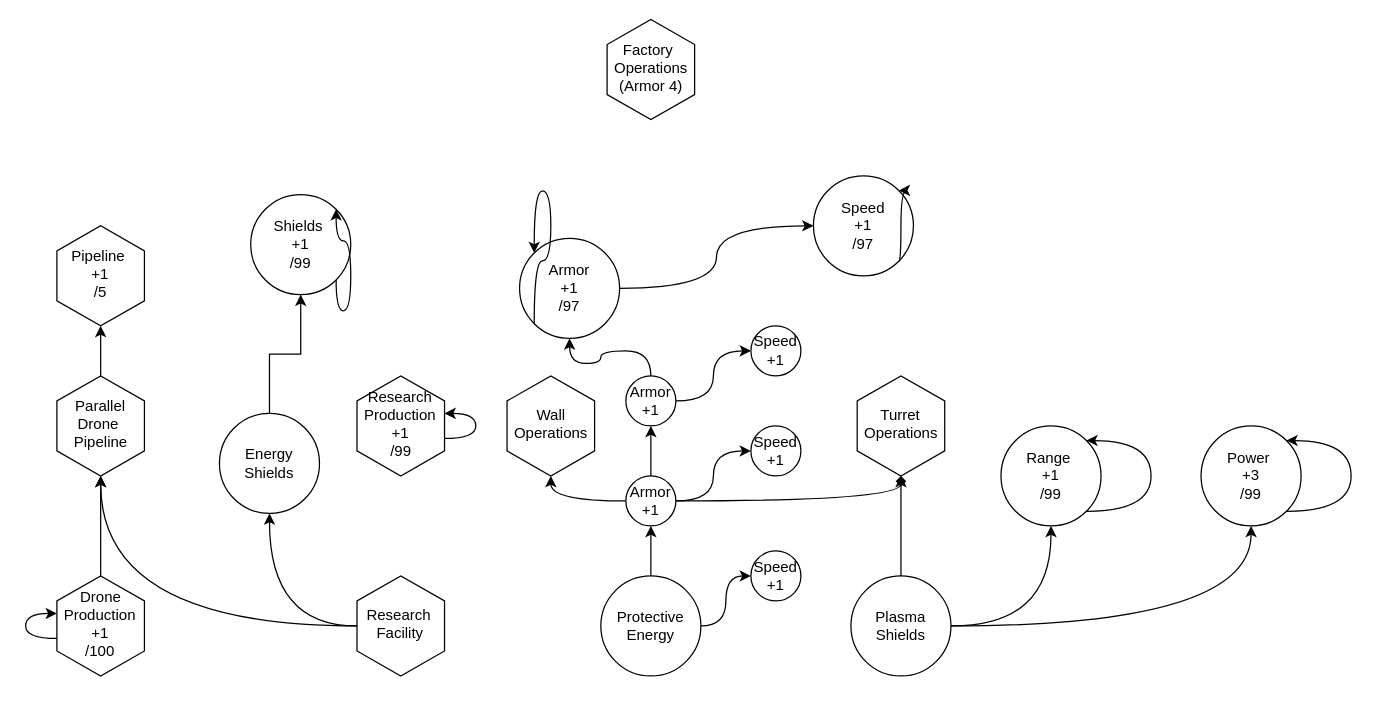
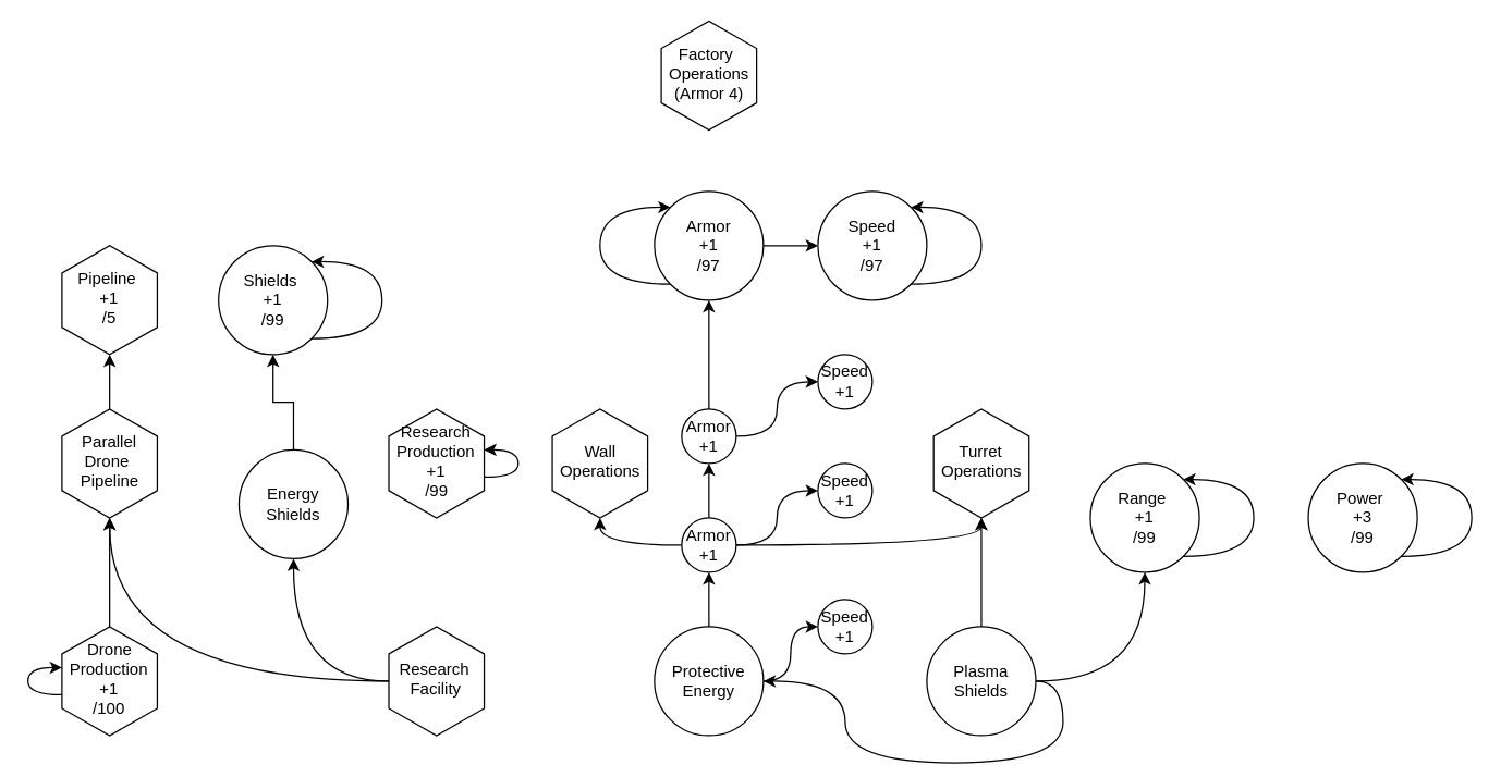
- <mxCell id="35" value="Speed&lt;div&gt;+1&lt;/div&gt;&lt;div&gt;/97&lt;/div&gt;" style="ellipse;whiteSpace=wrap;html=1;aspect=fixed;" vertex="1" parent="1"><mxGeometry x="650" y="140" width="80" height="80" as="geometry" /></mxCell>
+ <mxCell id="35" value="Speed&lt;div&gt;+1&lt;/div&gt;&lt;div&gt;/97&lt;/div&gt;" style="ellipse;whiteSpace=wrap;html=1;aspect=fixed;" vertex="1" parent="1"><mxGeometry x="600" y="140" width="80" height="80" as="geometry" /></mxCell>
- <mxCell id="45" value="Shields&amp;nbsp;&lt;div&gt;+1&lt;/div&gt;&lt;div&gt;/99&lt;/div&gt;" style="ellipse;whiteSpace=wrap;html=1;aspect=fixed;" vertex="1" parent="1"><mxGeometry x="200" y="155" width="80" height="80" as="geometry" /></mxCell>
+ <mxCell id="45" value="Shields&amp;nbsp;&lt;div&gt;+1&lt;/div&gt;&lt;div&gt;/99&lt;/div&gt;" style="ellipse;whiteSpace=wrap;html=1;aspect=fixed;" vertex="1" parent="1"><mxGeometry x="160" y="180" width="80" height="80" as="geometry" /></mxCell>
- <mxCell id="27" value="Armor&lt;div&gt;+1&lt;/div&gt;&lt;div&gt;/97&lt;/div&gt;" style="ellipse;whiteSpace=wrap;html=1;aspect=fixed;" vertex="1" parent="1"><mxGeometry x="415" y="190" width="80" height="80" as="geometry" /></mxCell>
+ <mxCell id="27" value="Armor&lt;div&gt;+1&lt;/div&gt;&lt;div&gt;/97&lt;/div&gt;" style="ellipse;whiteSpace=wrap;html=1;aspect=fixed;" vertex="1" parent="1"><mxGeometry x="480" y="140" width="80" height="80" as="geometry" /></mxCell>
- <mxCell id="7" style="edgeStyle=orthogonalEdgeStyle;rounded=0;orthogonalLoop=1;jettySize=auto;html=1;exitX=0.5;exitY=0;exitDx=0;exitDy=0;curved=1;endArrow=diamond;" edge="1" parent="1" source="10" target="12"><mxGeometry relative="1" as="geometry" /></mxCell>
+ <mxCell id="7" style="edgeStyle=orthogonalEdgeStyle;rounded=0;orthogonalLoop=1;jettySize=auto;html=1;exitX=0.5;exitY=0;exitDx=0;exitDy=0;curved=1;" edge="1" parent="1" source="10" target="12"><mxGeometry relative="1" as="geometry" /></mxCell>
- <mxCell id="9" style="edgeStyle=orthogonalEdgeStyle;rounded=0;orthogonalLoop=1;jettySize=auto;html=1;entryX=0.5;entryY=1;entryDx=0;entryDy=0;exitX=1;exitY=0.5;exitDx=0;exitDy=0;curved=1;" edge="1" parent="1" source="10" target="29"><mxGeometry relative="1" as="geometry" /></mxCell>
+ <mxCell id="9" style="edgeStyle=orthogonalEdgeStyle;rounded=0;orthogonalLoop=1;jettySize=auto;html=1;exitX=1;exitY=0.5;exitDx=0;exitDy=0;curved=1;" edge="1" parent="1" source="10" target="4"><mxGeometry relative="1" as="geometry" /></mxCell>
